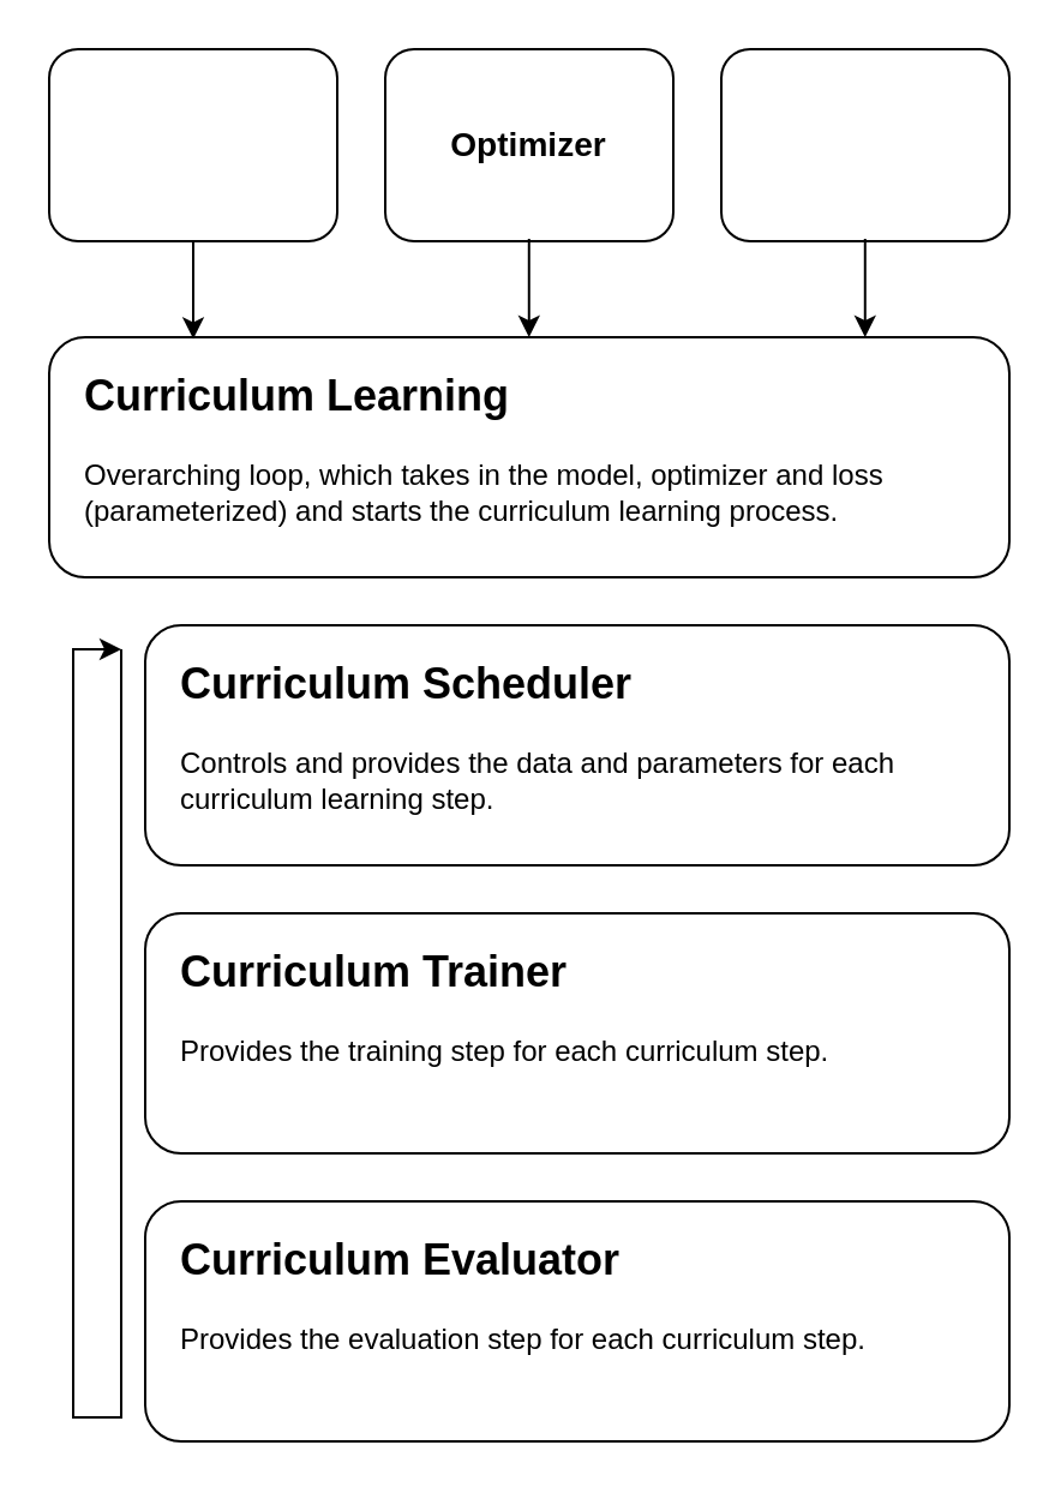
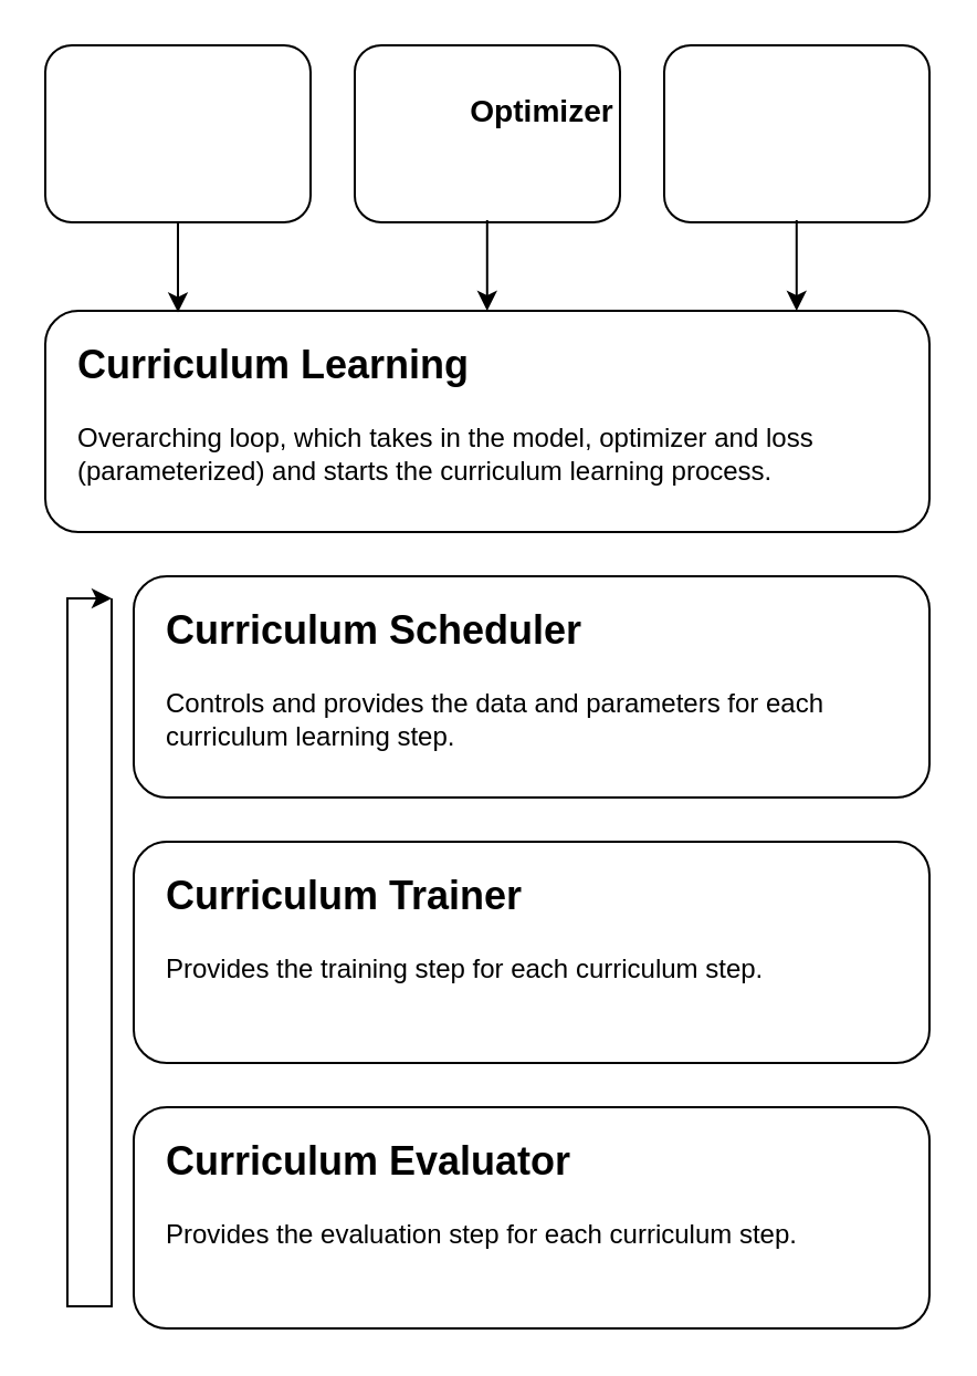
- <mxCell id="5" value="&lt;h3&gt;Optimizer&lt;/h3&gt;" style="text;html=1;strokeColor=none;fillColor=none;align=center;verticalAlign=middle;whiteSpace=wrap;rounded=0;" vertex="1" parent="1"><mxGeometry x="190" y="45" width="60" height="30" as="geometry" /></mxCell>
+ <mxCell id="5" value="&lt;h3&gt;Optimizer&lt;/h3&gt;" style="text;html=1;strokeColor=none;fillColor=none;align=center;verticalAlign=middle;whiteSpace=wrap;rounded=0;" vertex="1" parent="1"><mxGeometry x="215" y="35" width="60" height="30" as="geometry" /></mxCell>
